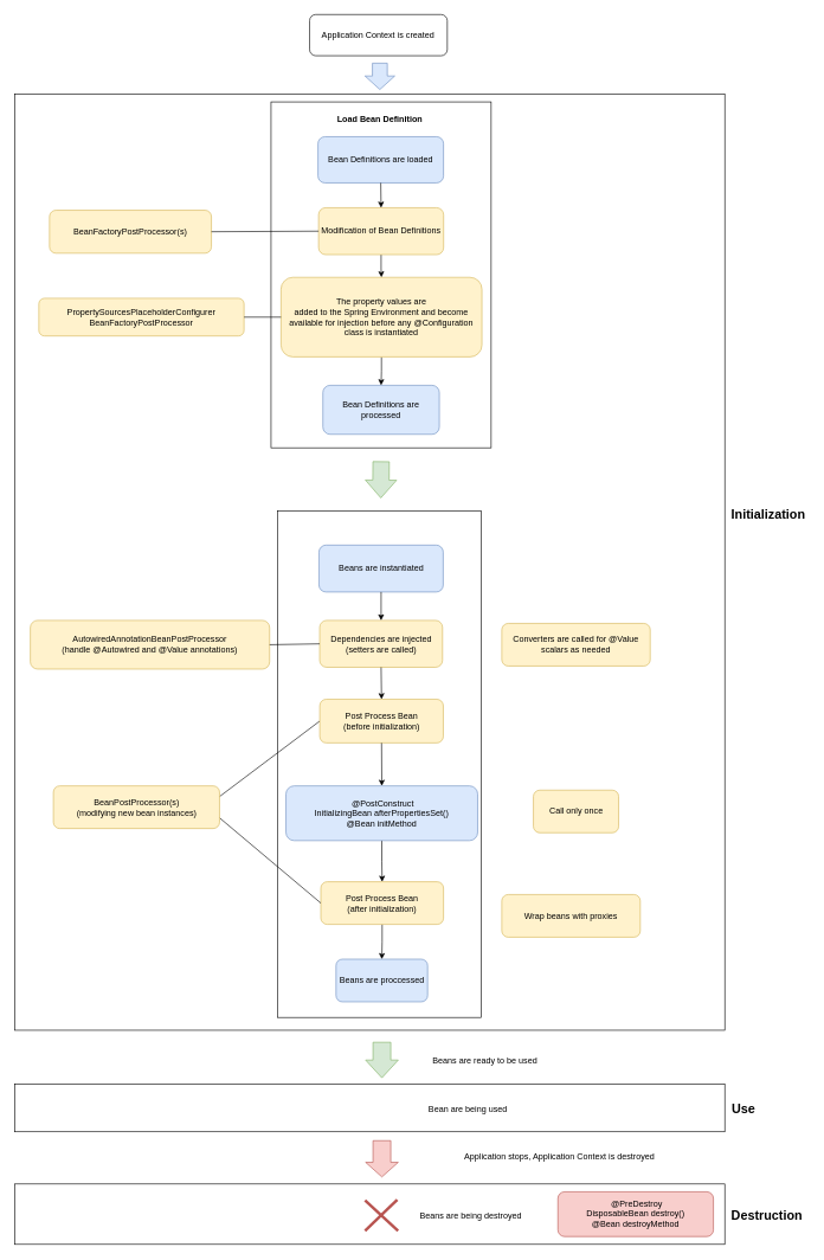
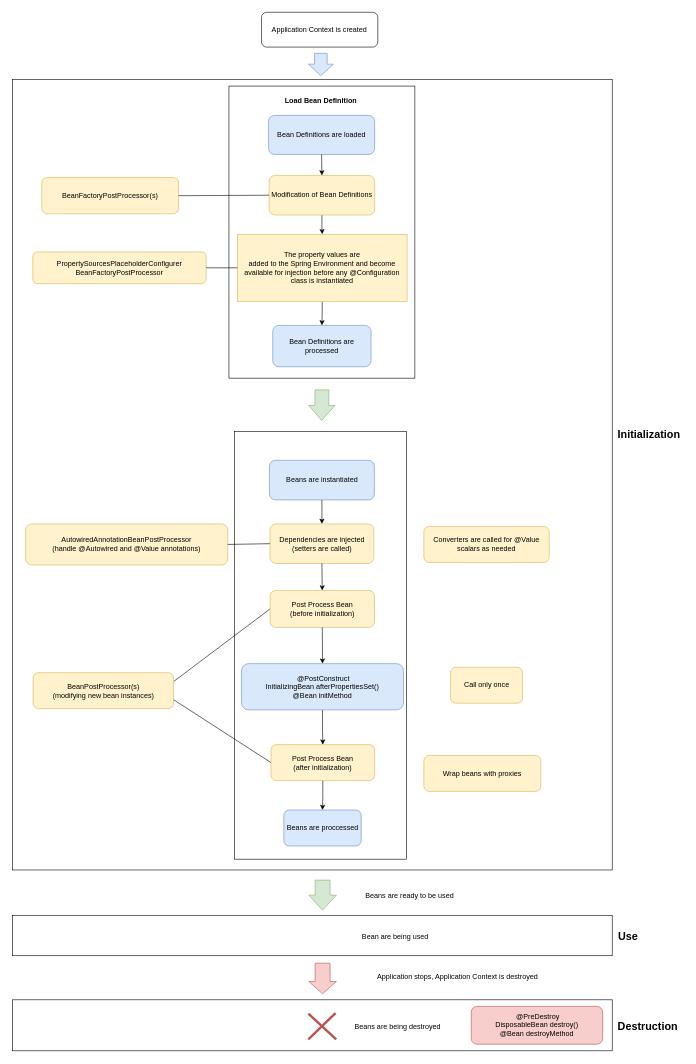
- <mxCell id="34" value="The property values are&lt;br&gt;added to the Spring Environment and become available for injection before any @Configuration class is instantiated" style="rounded=1;whiteSpace=wrap;html=1;fillColor=#fff2cc;strokeColor=#d6b656;" parent="1" vertex="1"><mxGeometry x="395.03" y="390" width="282.97" height="112" as="geometry" /></mxCell>
+ <mxCell id="34" value="The property values are&lt;br&gt;added to the Spring Environment and become available for injection before any @Configuration class is instantiated" style="whiteSpace=wrap;html=1;fillColor=#fff2cc;strokeColor=#d6b656;rounded=0;" parent="1" vertex="1"><mxGeometry x="395.03" y="390" width="282.97" height="112" as="geometry" /></mxCell>
- <mxCell id="32" value="&lt;div align=&quot;center&quot;&gt;BeanPostProcessor(s)&lt;br&gt;(modifying new bean instances)&lt;/div&gt;" style="rounded=1;whiteSpace=wrap;html=1;fillColor=#fff2cc;strokeColor=#d6b656;" parent="1" vertex="1"><mxGeometry x="74.5" y="1106" width="234" height="60" as="geometry" /></mxCell>
+ <mxCell id="32" value="&lt;div align=&quot;center&quot;&gt;BeanPostProcessor(s)&lt;br&gt;(modifying new bean instances)&lt;/div&gt;" style="rounded=1;whiteSpace=wrap;html=1;fillColor=#fff2cc;strokeColor=#d6b656;" parent="1" vertex="1"><mxGeometry x="54.5" y="1121" width="234" height="60" as="geometry" /></mxCell>
- <mxCell id="19" value="Application stops, Application Context is destroyed" style="text;html=1;align=center;verticalAlign=middle;resizable=0;points=[];autosize=1;strokeColor=none;fillColor=none;" parent="1" vertex="1"><mxGeometry x="604" y="1620" width="366" height="18" as="geometry" /></mxCell>
+ <mxCell id="19" value="Application stops, Application Context is destroyed" style="text;html=1;align=center;verticalAlign=middle;resizable=0;points=[];autosize=1;strokeColor=none;fillColor=none;" parent="1" vertex="1"><mxGeometry x="579" y="1620" width="366" height="18" as="geometry" /></mxCell>
